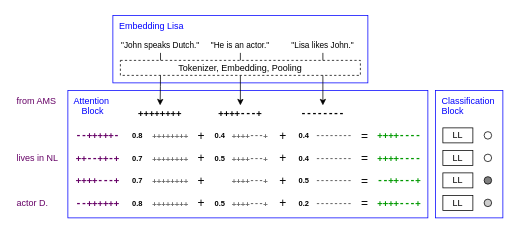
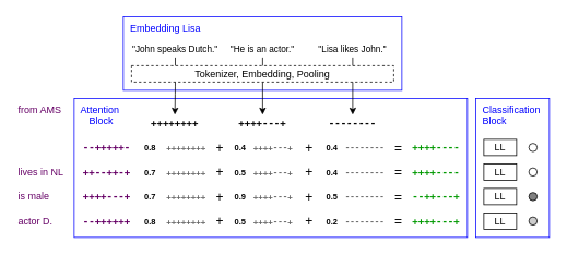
+ <mxCell id="19" value="is male" style="text;html=1;strokeColor=none;fillColor=none;align=left;verticalAlign=middle;whiteSpace=wrap;rounded=0;fontColor=#660066;" parent="1" vertex="1"><mxGeometry x="20" y="230" width="60" height="20" as="geometry" /></mxCell>
+ <mxCell id="28" value="&lt;p&gt;&lt;font style=&quot;font-size: 10px&quot;&gt;0.9&lt;/font&gt;&lt;/p&gt;" style="text;html=1;strokeColor=none;fillColor=none;align=center;verticalAlign=middle;whiteSpace=wrap;rounded=0;fontStyle=1;" parent="1" vertex="1"><mxGeometry x="283" y="230" width="20" height="20" as="geometry" /></mxCell>
